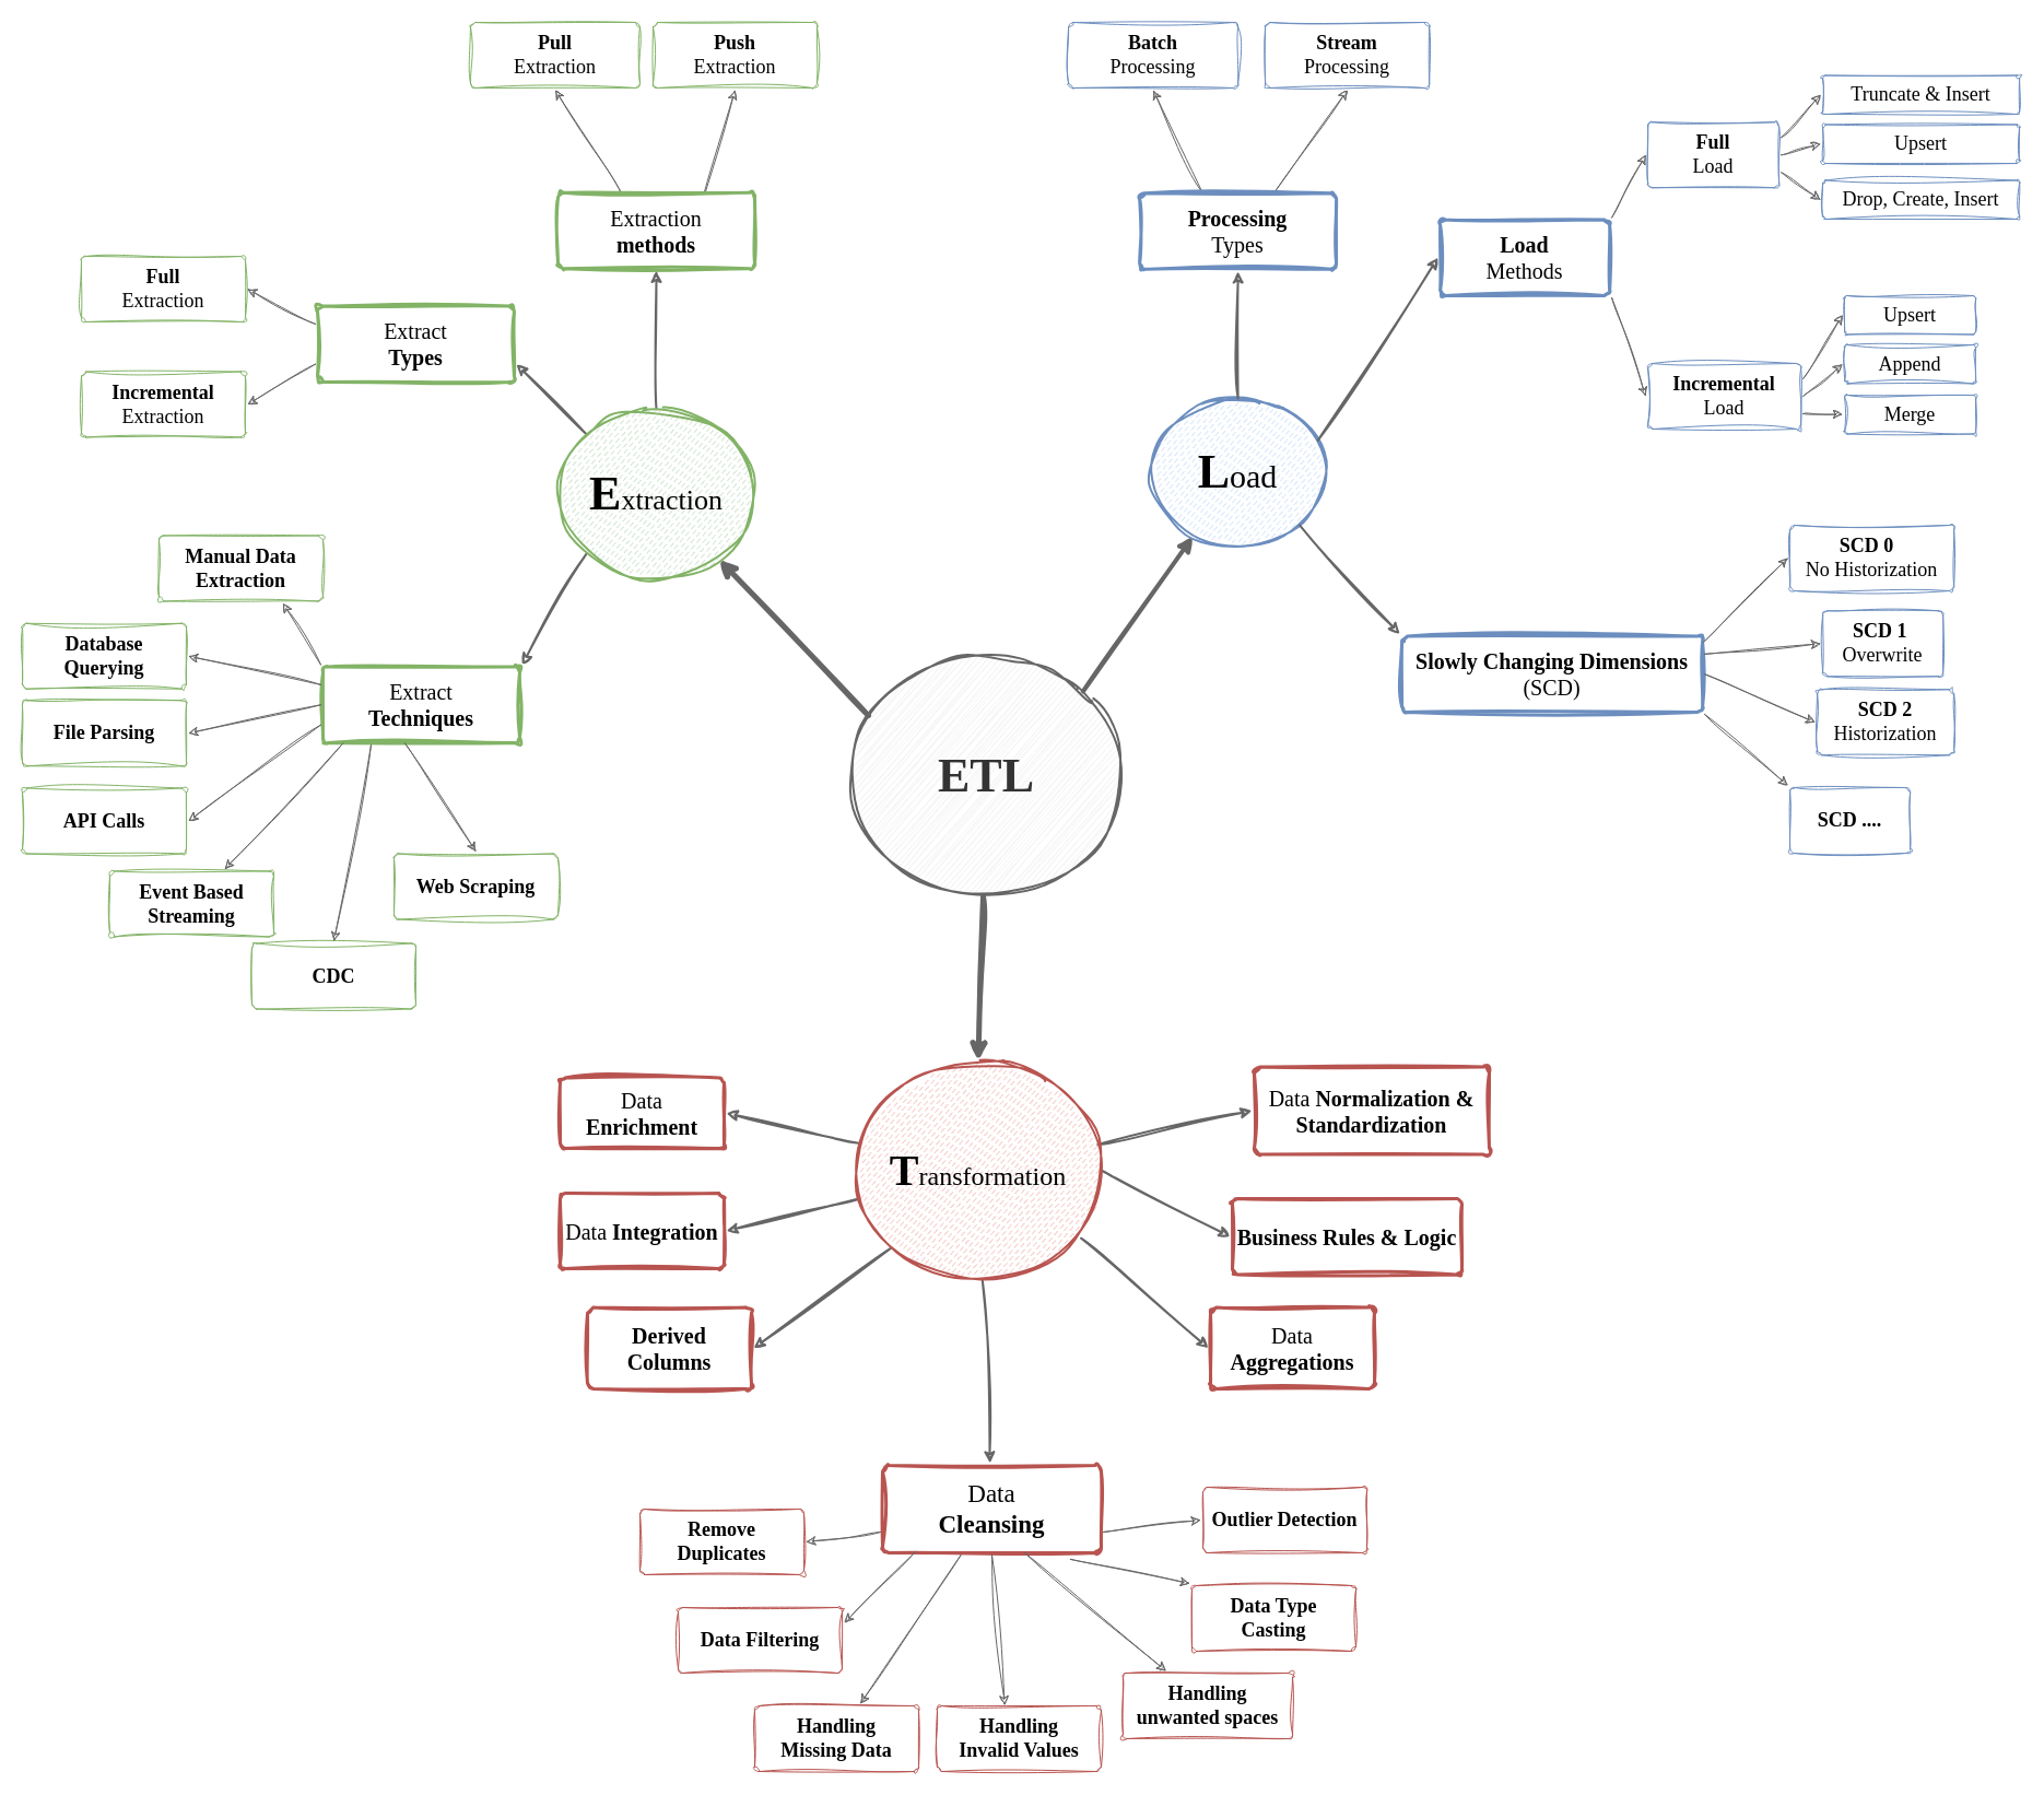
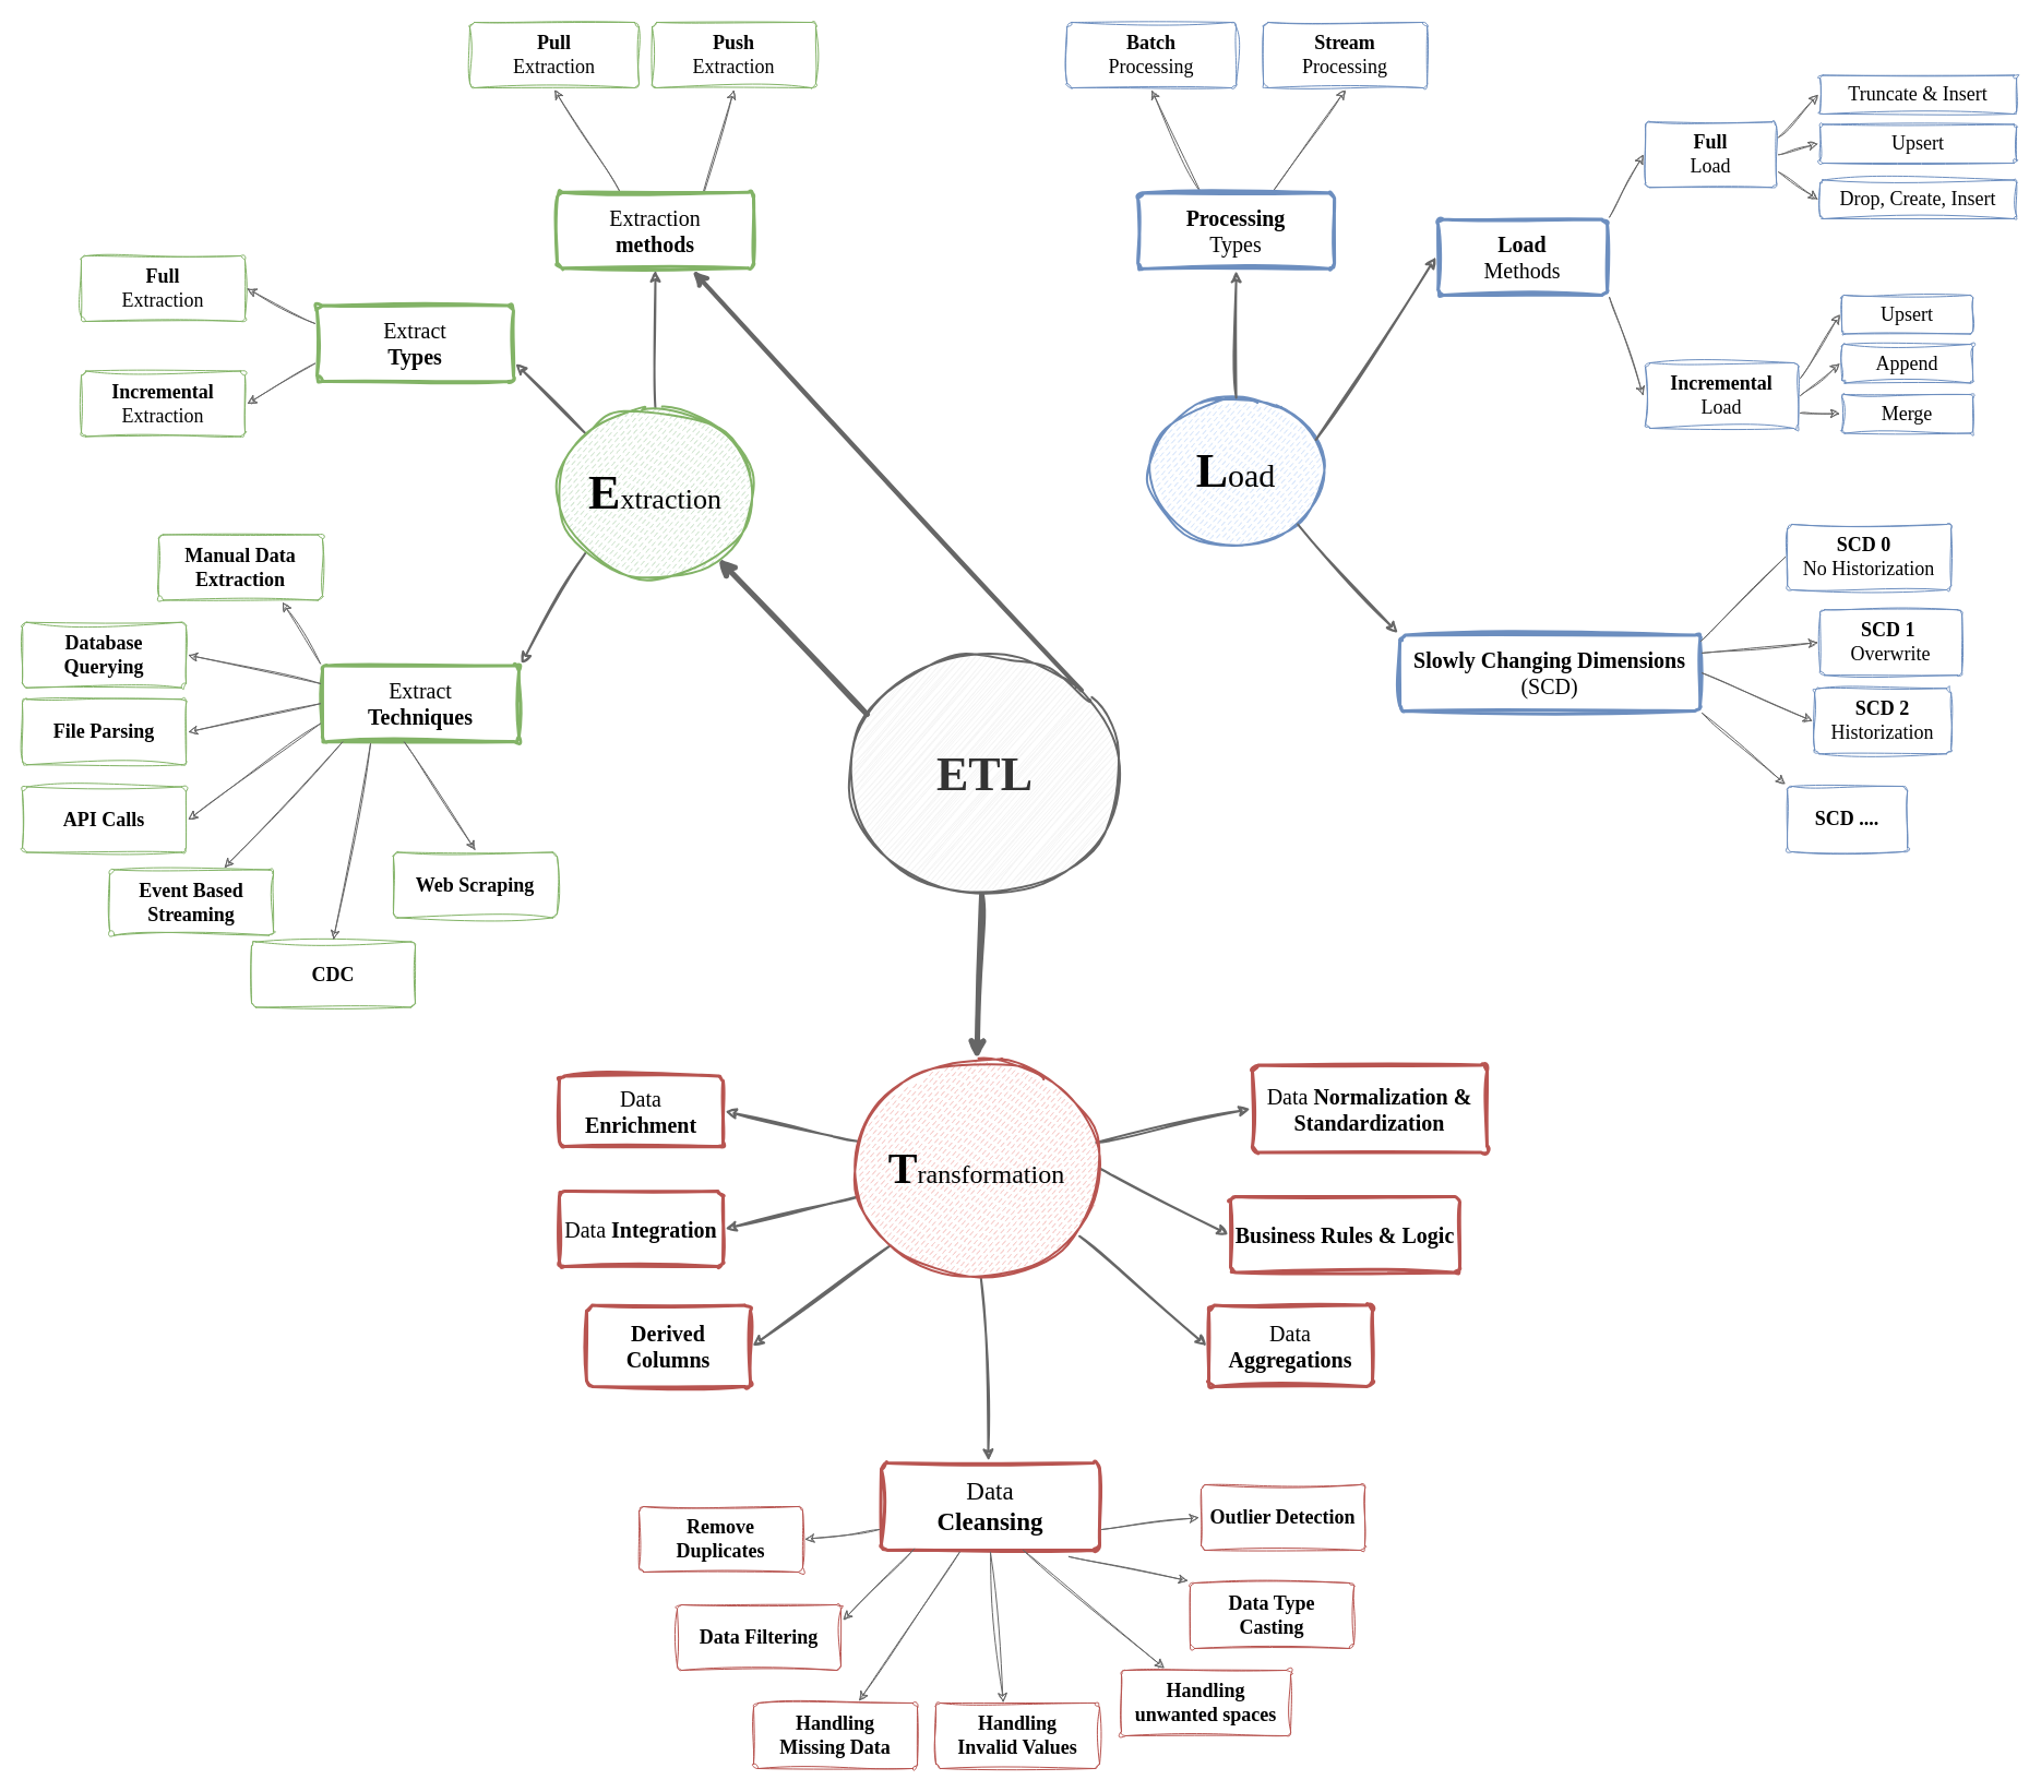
- <mxCell id="75" value="" style="edgeStyle=none;rounded=1;jumpStyle=none;html=1;shadow=0;labelBackgroundColor=none;startArrow=none;startFill=0;jettySize=auto;orthogonalLoop=1;strokeColor=#666666;strokeWidth=1;fontFamily=Architects Daughter;fontSize=18;fontColor=#636363;spacing=5;fontStyle=1;fillColor=#f5f5f5;sketch=1;curveFitting=1;jiggle=2;fontSource=https%3A%2F%2Ffonts.googleapis.com%2Fcss%3Ffamily%3DArchitects%2BDaughter;entryX=0;entryY=0.5;entryDx=0;entryDy=0;exitX=0.996;exitY=0.102;exitDx=0;exitDy=0;exitPerimeter=0;" parent="1" source="69" target="72" edge="1"><mxGeometry relative="1" as="geometry"><mxPoint x="1547.13" y="451" as="sourcePoint" /><mxPoint x="1612.13" y="550" as="targetPoint" /></mxGeometry></mxCell>
+ <mxCell id="75" value="" style="edgeStyle=none;rounded=1;jumpStyle=none;html=1;shadow=0;labelBackgroundColor=none;startArrow=none;startFill=0;jettySize=auto;orthogonalLoop=1;strokeColor=#666666;strokeWidth=1;fontFamily=Architects Daughter;fontSize=18;fontColor=#636363;spacing=5;fontStyle=1;fillColor=#f5f5f5;sketch=1;curveFitting=1;jiggle=2;fontSource=https%3A%2F%2Ffonts.googleapis.com%2Fcss%3Ffamily%3DArchitects%2BDaughter;entryX=0;entryY=0.5;entryDx=0;entryDy=0;exitX=0.996;exitY=0.102;exitDx=0;exitDy=0;exitPerimeter=0;endArrow=none;" parent="1" source="69" target="72" edge="1"><mxGeometry relative="1" as="geometry"><mxPoint x="1547.13" y="451" as="sourcePoint" /><mxPoint x="1612.13" y="550" as="targetPoint" /></mxGeometry></mxCell>
- <mxCell id="3" value="" style="edgeStyle=none;rounded=0;jumpStyle=none;html=1;shadow=0;labelBackgroundColor=none;startArrow=none;startFill=0;endArrow=classic;endFill=1;jettySize=auto;orthogonalLoop=1;strokeColor=#666666;strokeWidth=4;fontFamily=Architects Daughter;fontSize=18;fontColor=#636363;spacing=5;sketch=1;curveFitting=1;jiggle=2;fontSource=https%3A%2F%2Ffonts.googleapis.com%2Fcss%3Ffamily%3DArchitects%2BDaughter;fillColor=#f5f5f5;fontStyle=1;exitX=1;exitY=0;exitDx=0;exitDy=0;" parent="1" source="51" target="53" edge="1"><mxGeometry relative="1" as="geometry"><mxPoint x="971.999" y="568.294" as="sourcePoint" /></mxGeometry></mxCell>
+ <mxCell id="3" value="" style="edgeStyle=none;rounded=0;jumpStyle=none;html=1;shadow=0;labelBackgroundColor=none;startArrow=none;startFill=0;endArrow=classic;endFill=1;jettySize=auto;orthogonalLoop=1;strokeColor=#666666;strokeWidth=4;fontFamily=Architects Daughter;fontSize=18;fontColor=#636363;spacing=5;sketch=1;curveFitting=1;jiggle=2;fontSource=https%3A%2F%2Ffonts.googleapis.com%2Fcss%3Ffamily%3DArchitects%2BDaughter;fillColor=#f5f5f5;fontStyle=1;exitX=1;exitY=0;exitDx=0;exitDy=0;" parent="1" source="51" target="54" edge="1"><mxGeometry relative="1" as="geometry"><mxPoint x="971.999" y="568.294" as="sourcePoint" /></mxGeometry></mxCell>
- <mxCell id="71" value="SCD 1&amp;nbsp;&lt;br&gt;&lt;span style=&quot;font-weight: normal;&quot;&gt;Overwrite&lt;/span&gt;" style="rounded=1;whiteSpace=wrap;html=1;shadow=0;labelBackgroundColor=none;strokeColor=#6c8ebf;strokeWidth=1;fillColor=none;fontFamily=Architects Daughter;fontSize=18;align=center;spacing=5;fontStyle=1;arcSize=7;perimeterSpacing=2;sketch=1;curveFitting=1;jiggle=2;fontSource=https%3A%2F%2Ffonts.googleapis.com%2Fcss%3Ffamily%3DArchitects%2BDaughter;" parent="1" vertex="1"><mxGeometry x="1667.13" y="558.25" width="110" height="60" as="geometry" /></mxCell>
+ <mxCell id="71" value="SCD 1&amp;nbsp;&lt;br&gt;&lt;span style=&quot;font-weight: normal;&quot;&gt;Overwrite&lt;/span&gt;" style="rounded=1;whiteSpace=wrap;html=1;shadow=0;labelBackgroundColor=none;strokeColor=#6c8ebf;strokeWidth=1;fillColor=none;fontFamily=Architects Daughter;fontSize=18;align=center;spacing=5;fontStyle=1;arcSize=7;perimeterSpacing=2;sketch=1;curveFitting=1;jiggle=2;fontSource=https%3A%2F%2Ffonts.googleapis.com%2Fcss%3Ffamily%3DArchitects%2BDaughter;" parent="1" vertex="1"><mxGeometry x="1667.13" y="558.25" width="130" height="60" as="geometry" /></mxCell>
